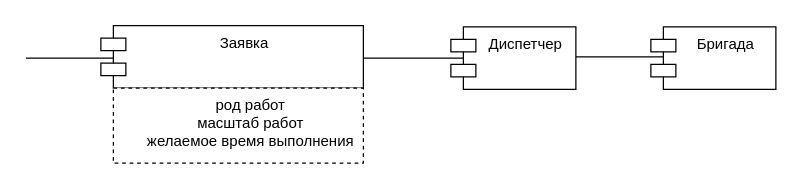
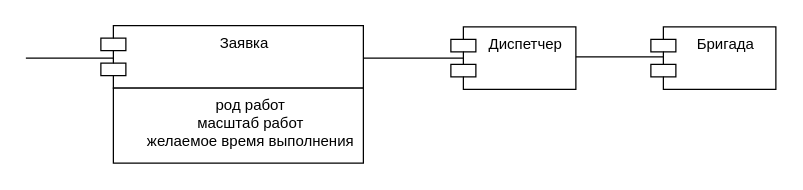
- <mxCell id="3" value="род работ&lt;br&gt;масштаб работ&lt;br&gt;желаемое время выполнения" style="whiteSpace=wrap;html=1;verticalAlign=top;spacingLeft=20;align=center;dashed=1;" vertex="1" parent="1"><mxGeometry x="90" y="70" width="200" height="60" as="geometry" /></mxCell>
+ <mxCell id="3" value="род работ&lt;br&gt;масштаб работ&lt;br&gt;желаемое время выполнения" style="whiteSpace=wrap;html=1;verticalAlign=top;spacingLeft=20;align=center;" vertex="1" parent="1"><mxGeometry x="90" y="70" width="200" height="60" as="geometry" /></mxCell>
